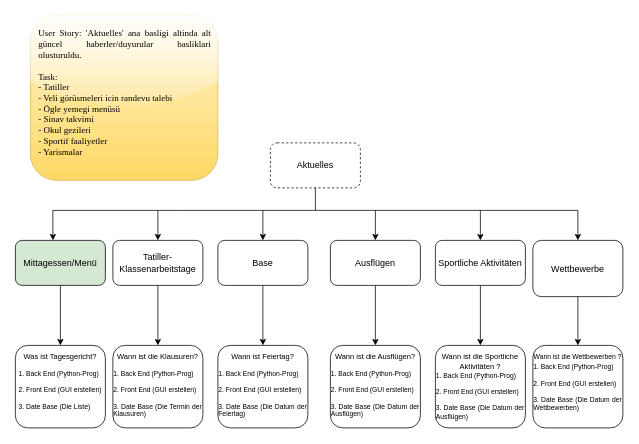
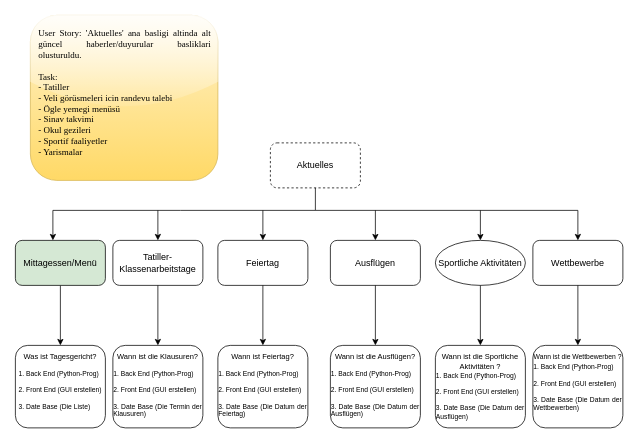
- <mxCell id="3" value="Base" style="rounded=1;whiteSpace=wrap;html=1;" vertex="1" parent="1"><mxGeometry x="290" y="320" width="120" height="60" as="geometry" /></mxCell>
+ <mxCell id="3" value="Feiertag" style="rounded=1;whiteSpace=wrap;html=1;" vertex="1" parent="1"><mxGeometry x="290" y="320" width="120" height="60" as="geometry" /></mxCell>
- <mxCell id="10" value="Sportliche Aktivitäten" style="rounded=1;whiteSpace=wrap;html=1;" vertex="1" parent="1"><mxGeometry x="580" y="320" width="120" height="60" as="geometry" /></mxCell>
+ <mxCell id="10" value="Sportliche Aktivitäten" style="ellipse;whiteSpace=wrap;html=1;" vertex="1" parent="1"><mxGeometry x="580" y="320" width="120" height="60" as="geometry" /></mxCell>
- <mxCell id="11" value="Wettbewerbe" style="rounded=1;whiteSpace=wrap;html=1;" vertex="1" parent="1"><mxGeometry x="710" y="320" width="120" height="75" as="geometry" /></mxCell>
+ <mxCell id="11" value="Wettbewerbe" style="rounded=1;whiteSpace=wrap;html=1;" vertex="1" parent="1"><mxGeometry x="710" y="320" width="120" height="60" as="geometry" /></mxCell>
